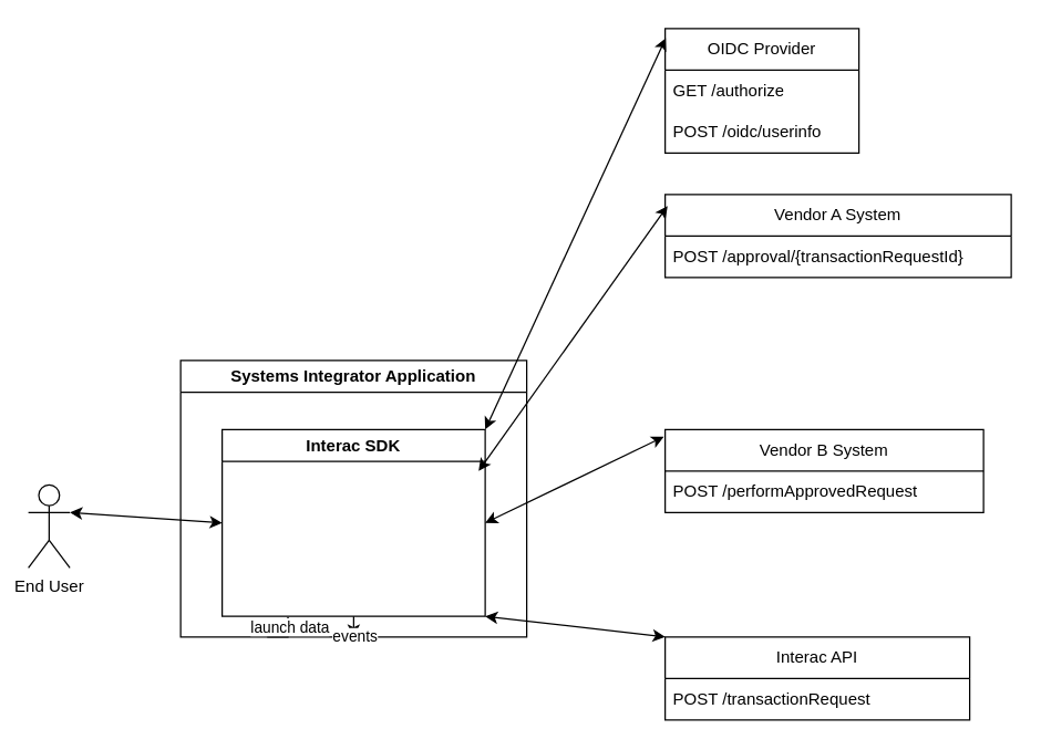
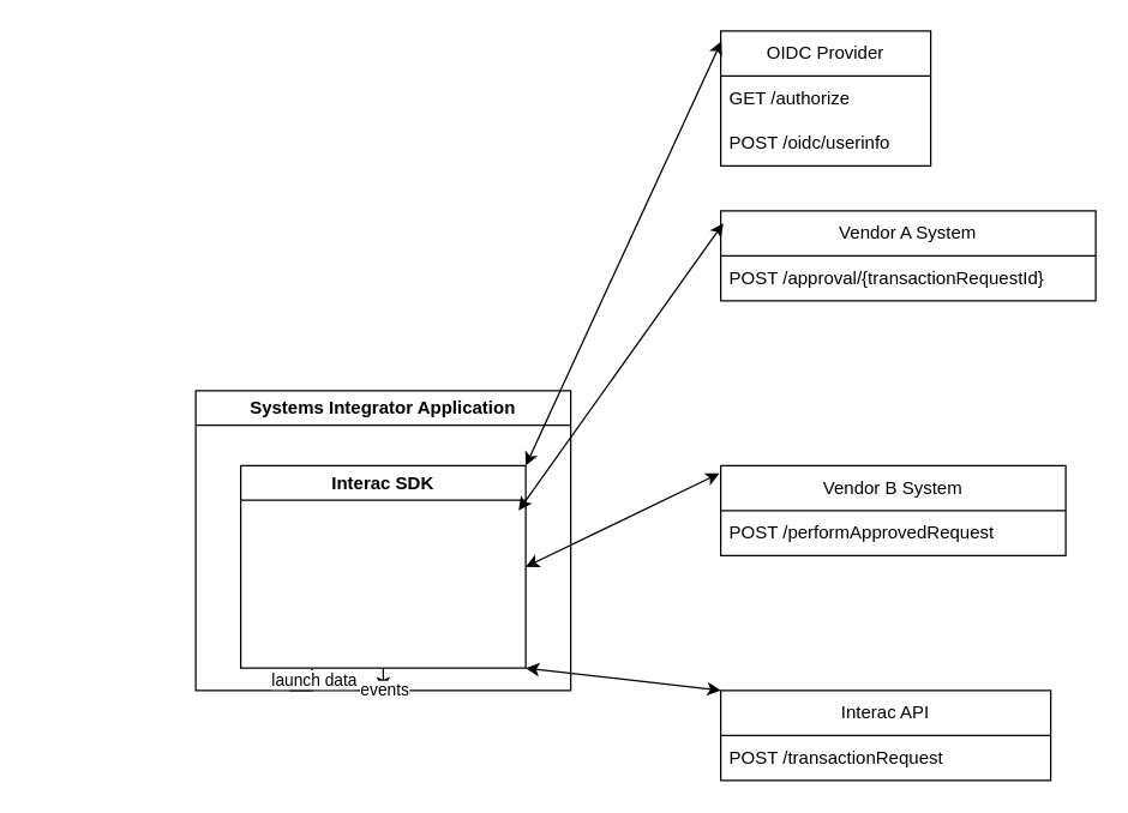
- <mxCell id="9" value="" style="endArrow=classic;startArrow=classic;html=1;rounded=0;entryX=0;entryY=0.5;entryDx=0;entryDy=0;exitX=1;exitY=0.333;exitDx=0;exitDy=0;exitPerimeter=0;" edge="1" parent="1" source="2" target="6"><mxGeometry width="50" height="50" relative="1" as="geometry"><mxPoint x="390" y="410" as="sourcePoint" /><mxPoint x="440" y="360" as="targetPoint" /></mxGeometry></mxCell>
- <mxCell id="2" value="&lt;div&gt;End User&lt;/div&gt;" style="shape=umlActor;verticalLabelPosition=bottom;verticalAlign=top;html=1;outlineConnect=0;" vertex="1" parent="1"><mxGeometry x="20" y="350" width="30" height="60" as="geometry" /></mxCell>
